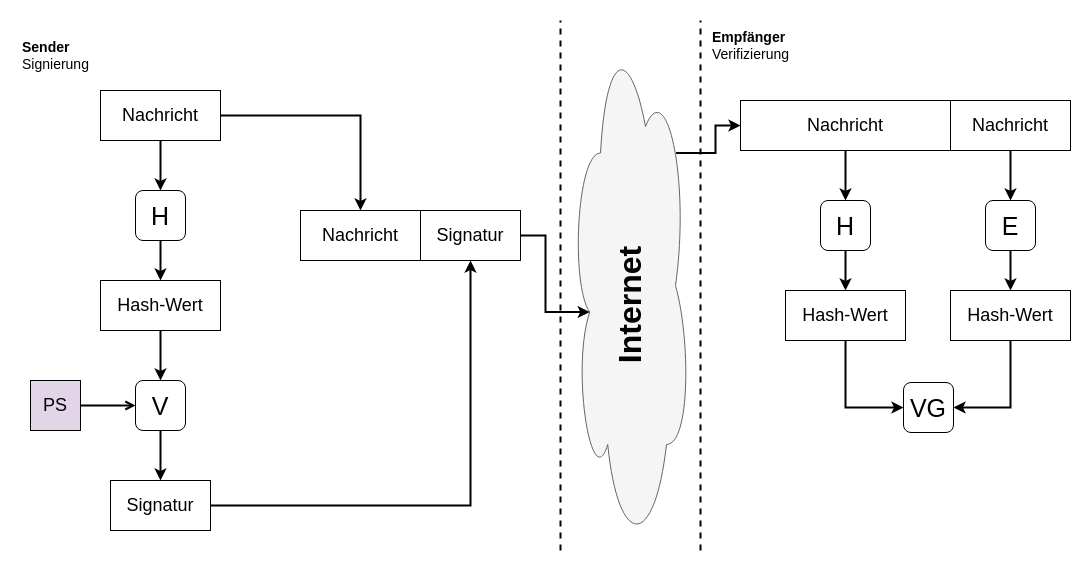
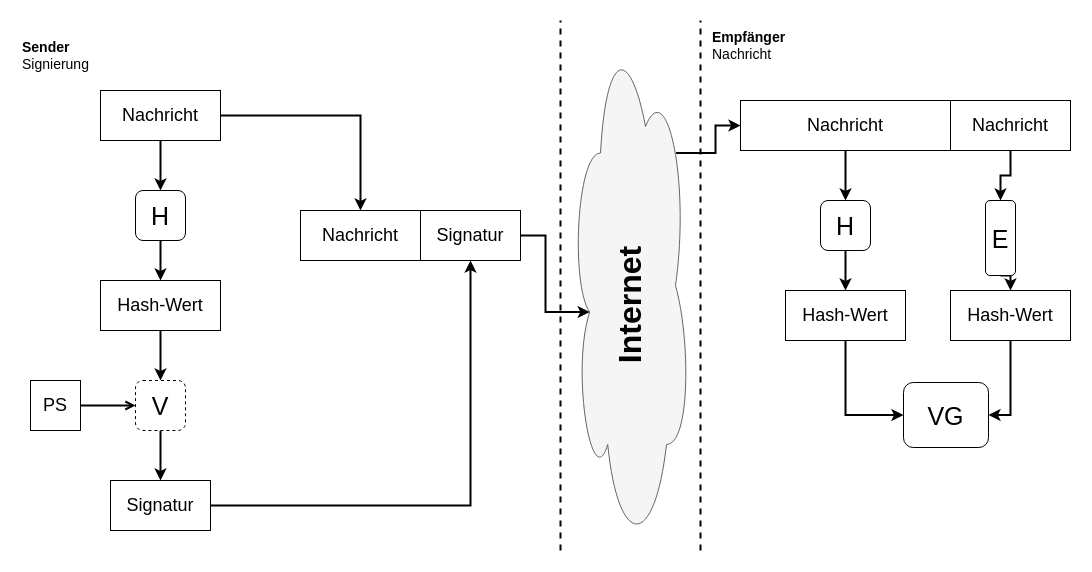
- <mxCell id="37" value="&lt;font style=&quot;font-size: 14px;&quot;&gt;&lt;b style=&quot;&quot;&gt;Empfänger&lt;/b&gt;&lt;br&gt;&lt;/font&gt;&lt;div style=&quot;font-size: 14px;&quot;&gt;Verifizierung&lt;/div&gt;" style="text;html=1;align=left;verticalAlign=middle;resizable=0;points=[];autosize=1;strokeColor=none;fillColor=none;" vertex="1" parent="1"><mxGeometry x="710" width="100" height="50" as="geometry" y="20" /></mxCell>
+ <mxCell id="37" value="&lt;font style=&quot;font-size: 14px;&quot;&gt;&lt;b style=&quot;&quot;&gt;Empfänger&lt;/b&gt;&lt;br&gt;&lt;/font&gt;&lt;div style=&quot;font-size: 14px;&quot;&gt;Nachricht&lt;/div&gt;" style="text;html=1;align=left;verticalAlign=middle;resizable=0;points=[];autosize=1;strokeColor=none;fillColor=none;" vertex="1" parent="1"><mxGeometry x="710" width="100" height="50" as="geometry" y="20" /></mxCell>
- <mxCell id="34" value="&lt;font style=&quot;font-size: 25px;&quot;&gt;E&lt;/font&gt;" style="rounded=1;whiteSpace=wrap;html=1;" vertex="1" parent="1"><mxGeometry x="985" y="200" width="50" height="50" as="geometry" /></mxCell>
+ <mxCell id="34" value="&lt;font style=&quot;font-size: 25px;&quot;&gt;E&lt;/font&gt;" style="rounded=1;whiteSpace=wrap;html=1;" vertex="1" parent="1"><mxGeometry x="985" y="200" width="30" height="75" as="geometry" /></mxCell>
- <mxCell id="14" value="&lt;font style=&quot;font-size: 18px;&quot;&gt;PS&lt;/font&gt;" style="rounded=0;whiteSpace=wrap;html=1;fillColor=#e1d5e7;" vertex="1" parent="1"><mxGeometry x="30" y="380" width="50" height="50" as="geometry" /></mxCell>
+ <mxCell id="14" value="&lt;font style=&quot;font-size: 18px;&quot;&gt;PS&lt;/font&gt;" style="rounded=0;whiteSpace=wrap;html=1;" vertex="1" parent="1"><mxGeometry x="30" y="380" width="50" height="50" as="geometry" /></mxCell>
- <mxCell id="12" value="&lt;font style=&quot;font-size: 25px;&quot;&gt;V&lt;/font&gt;" style="rounded=1;whiteSpace=wrap;html=1;" vertex="1" parent="1"><mxGeometry x="135" y="380" width="50" height="50" as="geometry" /></mxCell>
+ <mxCell id="12" value="&lt;font style=&quot;font-size: 25px;&quot;&gt;V&lt;/font&gt;" style="rounded=1;whiteSpace=wrap;html=1;dashed=1;" vertex="1" parent="1"><mxGeometry x="135" y="380" width="50" height="50" as="geometry" /></mxCell>
- <mxCell id="30" value="&lt;font style=&quot;font-size: 25px;&quot;&gt;VG&lt;/font&gt;" style="rounded=1;whiteSpace=wrap;html=1;" vertex="1" parent="1"><mxGeometry x="903" y="382" width="50" height="50" as="geometry" /></mxCell>
+ <mxCell id="30" value="&lt;font style=&quot;font-size: 25px;&quot;&gt;VG&lt;/font&gt;" style="rounded=1;whiteSpace=wrap;html=1;" vertex="1" parent="1"><mxGeometry x="903" y="382" width="85" height="65" as="geometry" /></mxCell>
